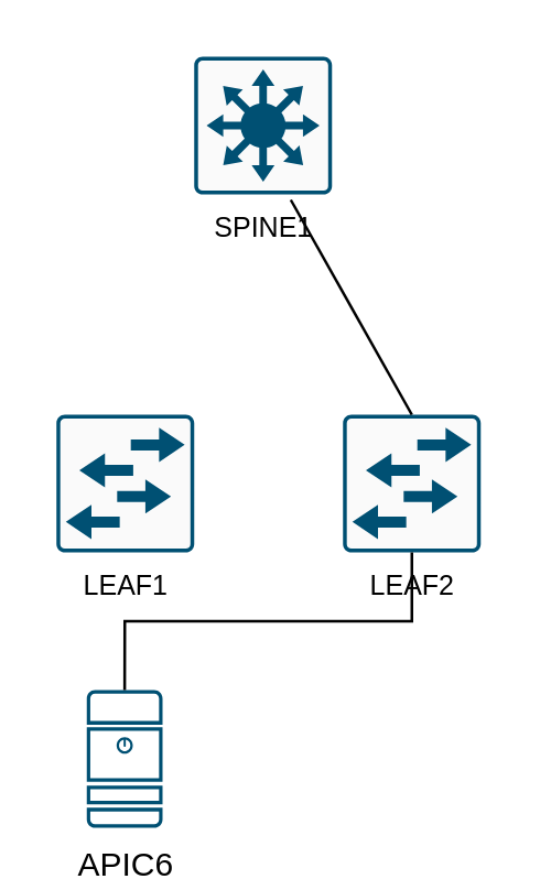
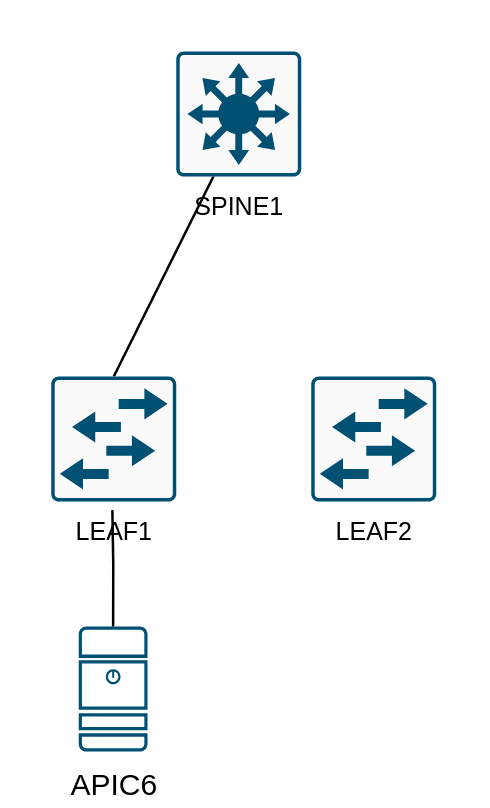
+ <mxCell id="2" style="edgeStyle=none;rounded=0;orthogonalLoop=1;jettySize=auto;html=1;exitX=0.5;exitY=0;exitDx=0;exitDy=0;exitPerimeter=0;endArrow=none;endFill=0;entryX=0.309;entryY=0.976;entryDx=0;entryDy=0;entryPerimeter=0;fontSize=10;" parent="1" source="3" target="6" edge="1"><mxGeometry relative="1" as="geometry"><mxPoint x="120" y="60" as="targetPoint" /></mxGeometry></mxCell>
- <mxCell id="5" style="edgeStyle=none;rounded=0;orthogonalLoop=1;jettySize=auto;html=1;exitX=0.5;exitY=0;exitDx=0;exitDy=0;exitPerimeter=0;entryX=0.701;entryY=1.04;entryDx=0;entryDy=0;entryPerimeter=0;endArrow=none;endFill=0;fontSize=10;" parent="1" source="4" target="6" edge="1"><mxGeometry relative="1" as="geometry" /></mxCell>
- <mxCell id="8" style="edgeStyle=orthogonalEdgeStyle;rounded=0;orthogonalLoop=1;jettySize=auto;html=1;exitX=0.5;exitY=0;exitDx=0;exitDy=0;exitPerimeter=0;endArrow=none;endFill=0;" edge="1" parent="1" source="7" target="4"><mxGeometry relative="1" as="geometry" /></mxCell>
+ <mxCell id="8" style="edgeStyle=orthogonalEdgeStyle;rounded=0;orthogonalLoop=1;jettySize=auto;html=1;exitX=0.5;exitY=0;exitDx=0;exitDy=0;exitPerimeter=0;entryX=0.489;entryY=1.069;entryDx=0;entryDy=0;entryPerimeter=0;endArrow=none;endFill=0;" edge="1" parent="1" source="7" target="3"><mxGeometry relative="1" as="geometry" /></mxCell>
